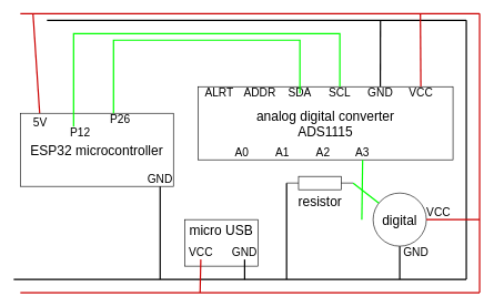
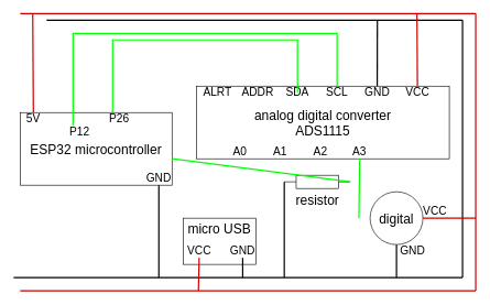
- <mxCell id="11" value="5V" style="text;html=1;strokeColor=none;fillColor=none;align=center;verticalAlign=middle;whiteSpace=wrap;rounded=0;fontSize=17;" parent="9" vertex="1"><mxGeometry x="10" y="5" width="40" height="20" as="geometry" /></mxCell>
+ <mxCell id="11" value="5V" style="text;html=1;strokeColor=none;fillColor=none;align=center;verticalAlign=middle;whiteSpace=wrap;rounded=0;fontSize=17;" parent="9" vertex="1"><mxGeometry width="40" height="20" as="geometry" /></mxCell>
- <mxCell id="42" value="" style="endArrow=none;html=1;strokeWidth=2;exitX=1;exitY=0.5;exitDx=0;exitDy=0;exitPerimeter=0;strokeColor=#00FF00;" parent="1" source="41" target="40" edge="1"><mxGeometry width="50" height="50" relative="1" as="geometry"><mxPoint x="517.771" y="140" as="sourcePoint" /><mxPoint x="522" y="40" as="targetPoint" /></mxGeometry></mxCell>
+ <mxCell id="42" value="" style="endArrow=none;html=1;strokeWidth=2;exitX=1;exitY=0.5;exitDx=0;exitDy=0;exitPerimeter=0;strokeColor=#00FF00;" parent="1" source="41" target="10" edge="1"><mxGeometry width="50" height="50" relative="1" as="geometry"><mxPoint x="517.771" y="140" as="sourcePoint" /><mxPoint x="522" y="40" as="targetPoint" /></mxGeometry></mxCell>
